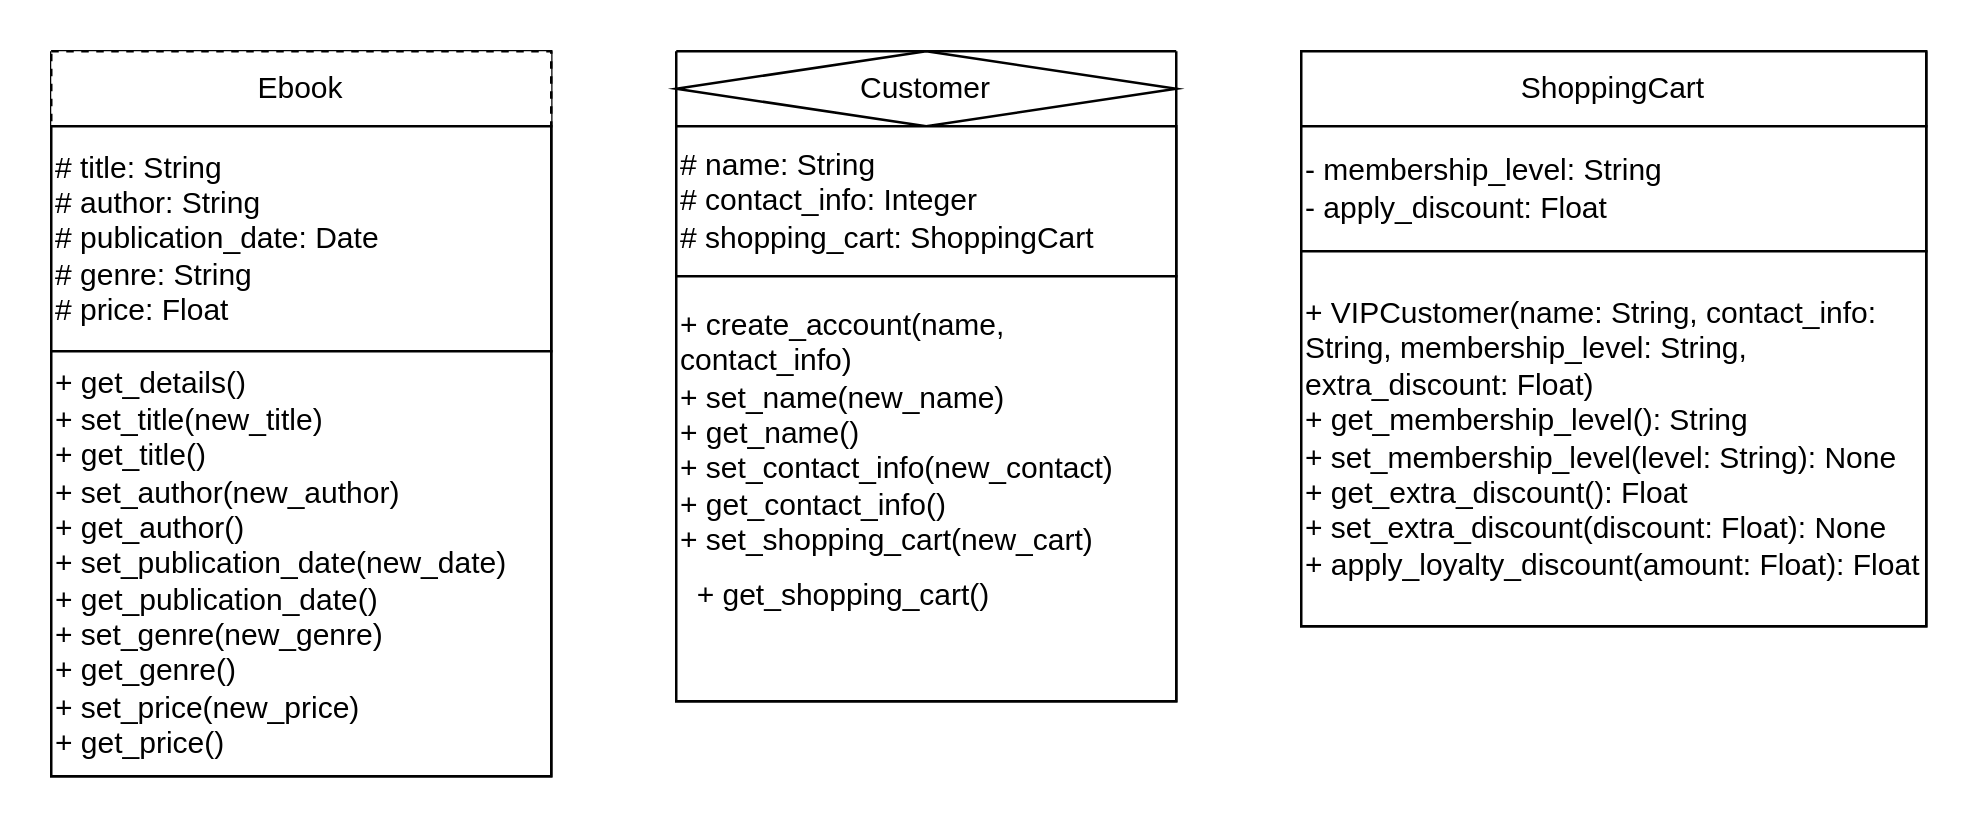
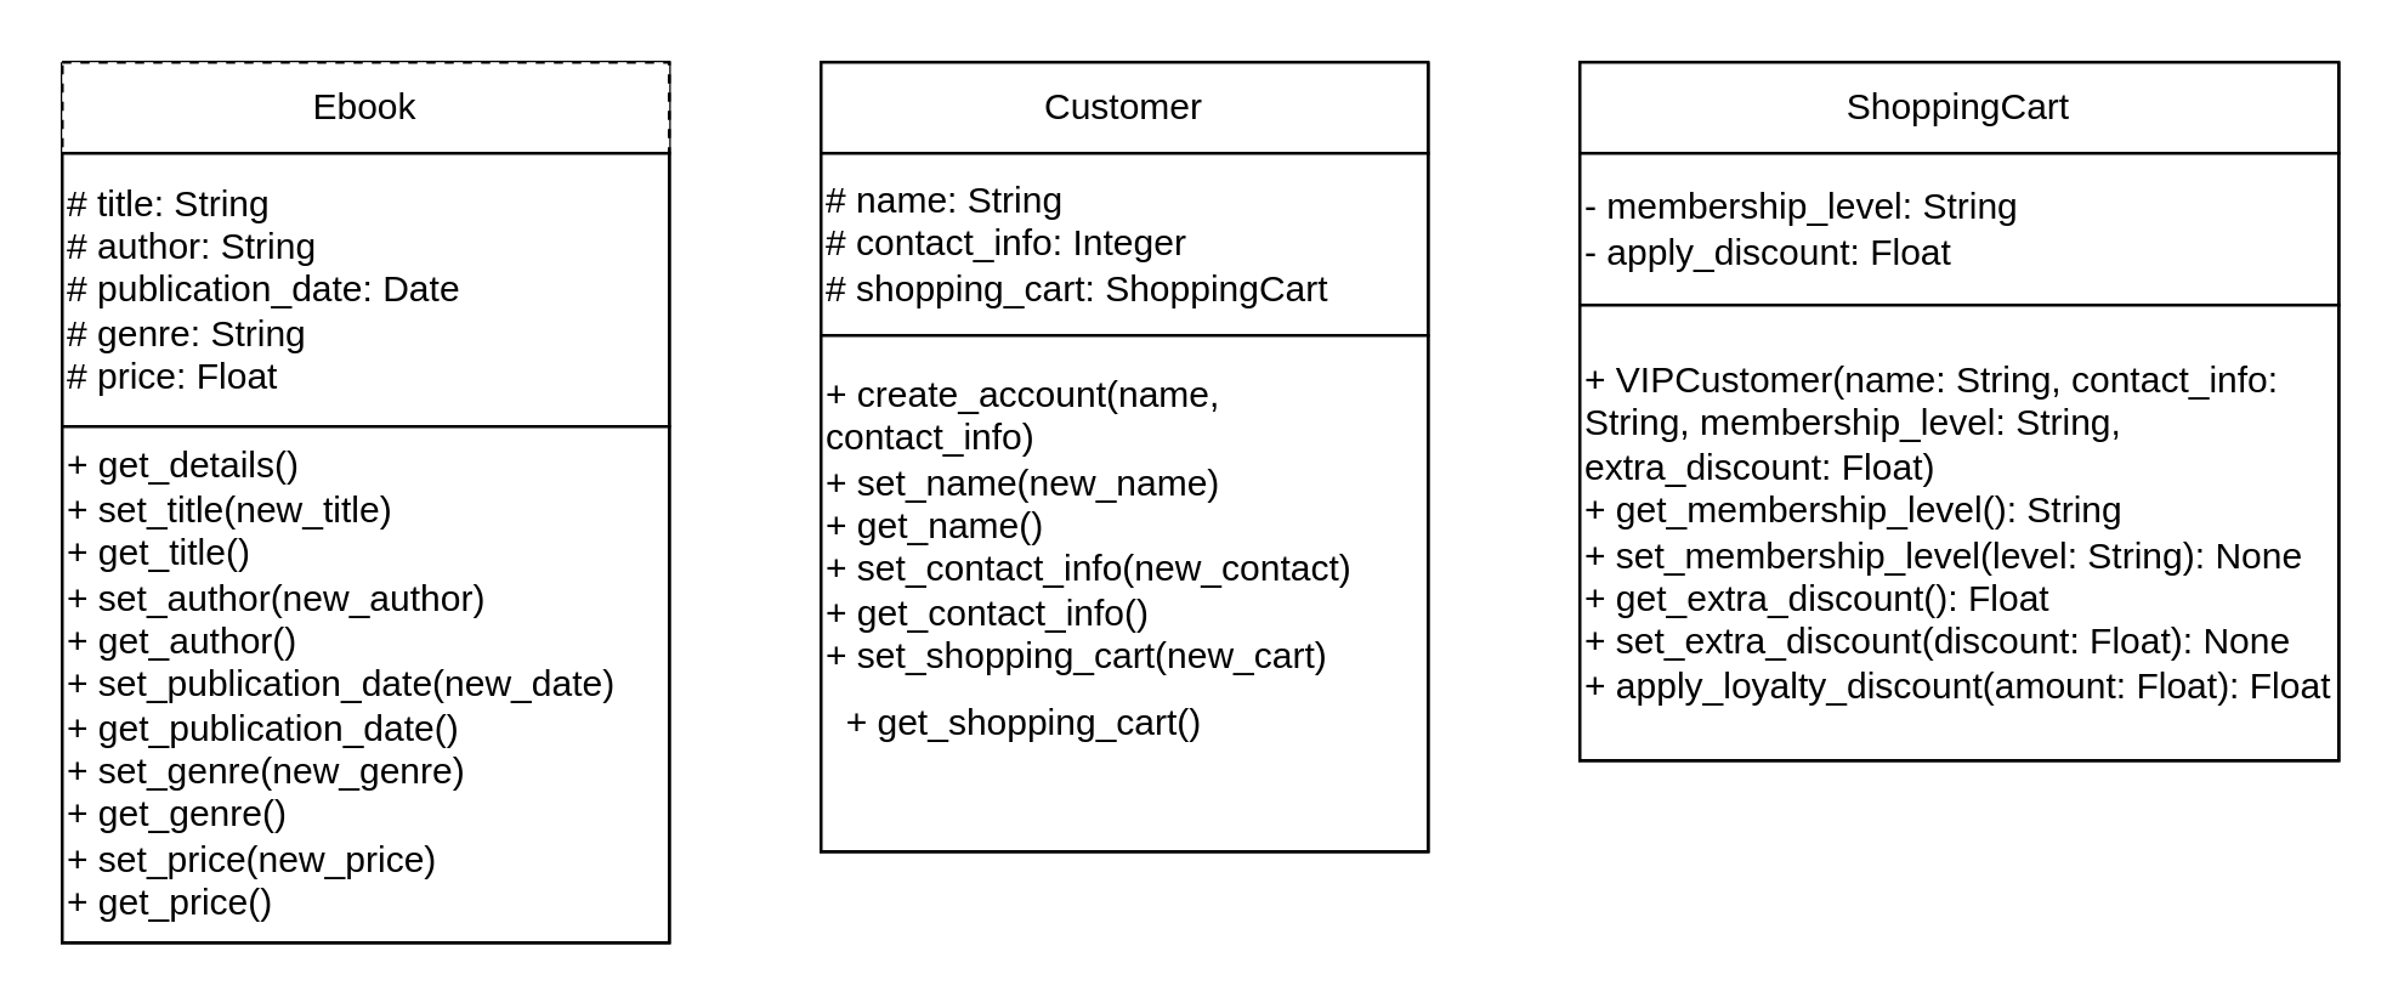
- <mxCell id="7" value="Customer" style="rhombus;whiteSpace=wrap;html=1;" vertex="1" parent="6"><mxGeometry width="200" height="30" as="geometry" /></mxCell>
+ <mxCell id="7" value="Customer" style="rounded=0;whiteSpace=wrap;html=1;" vertex="1" parent="6"><mxGeometry width="200" height="30" as="geometry" /></mxCell>
